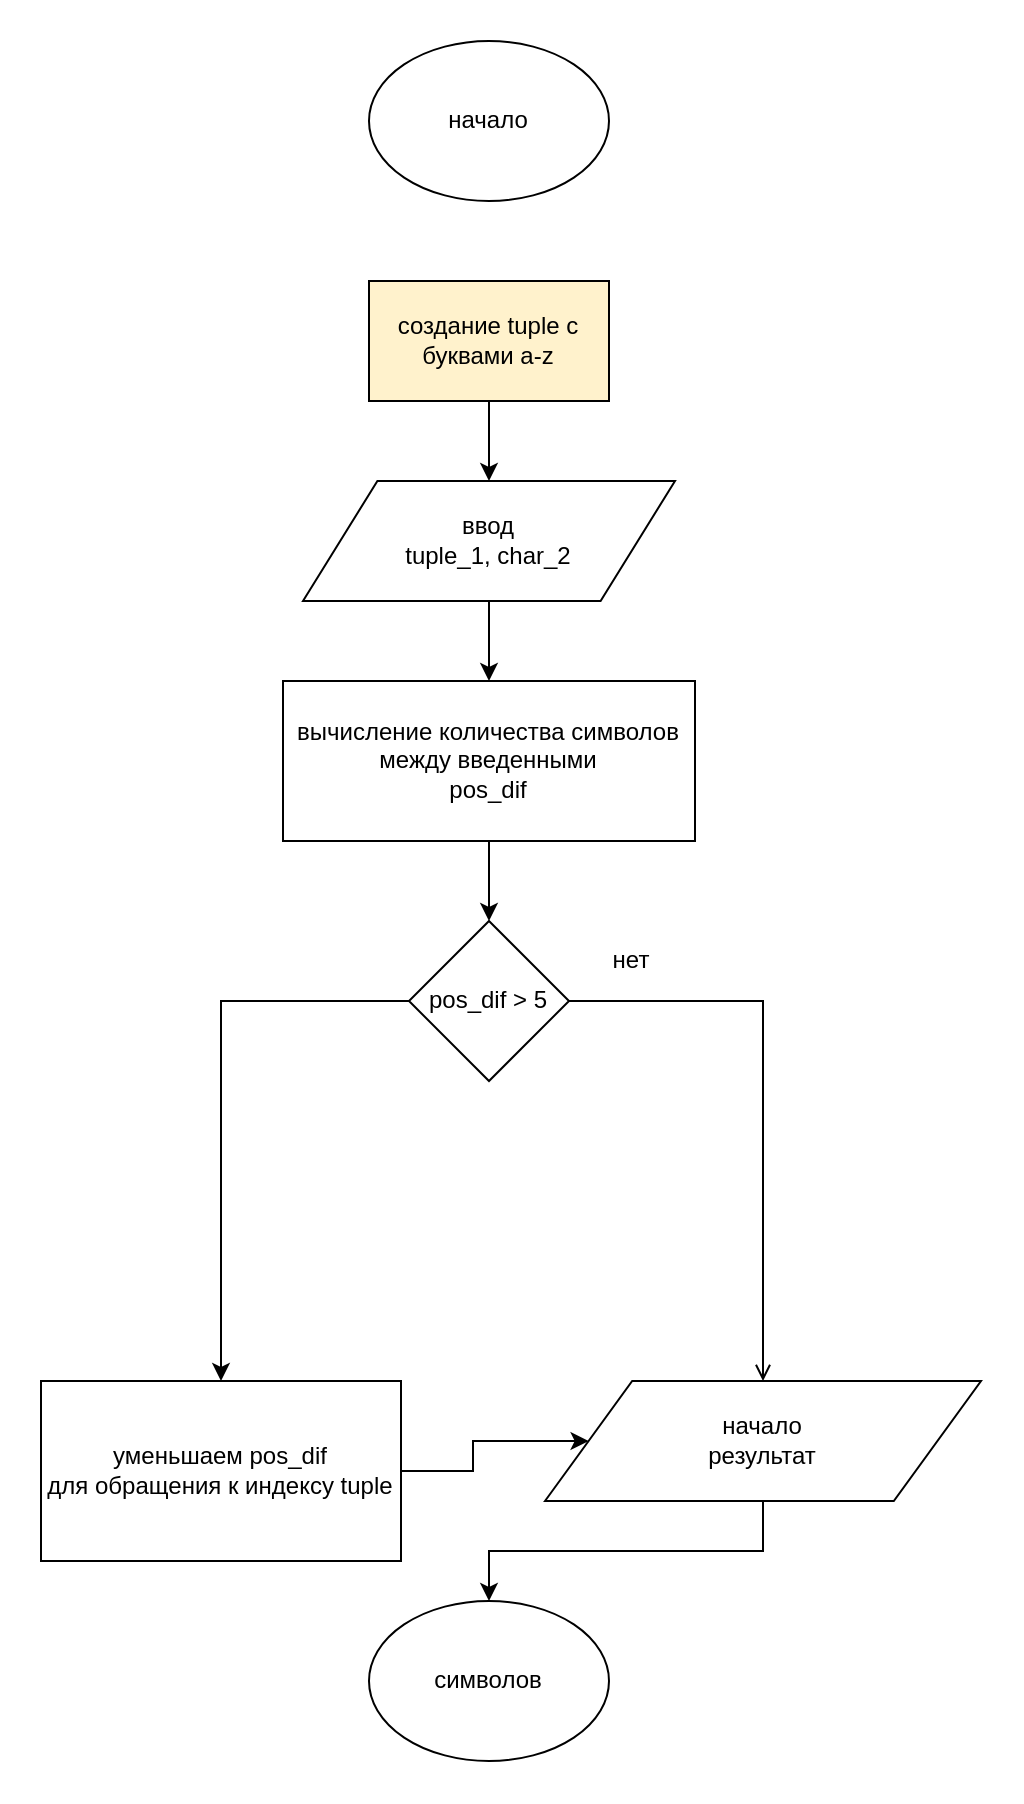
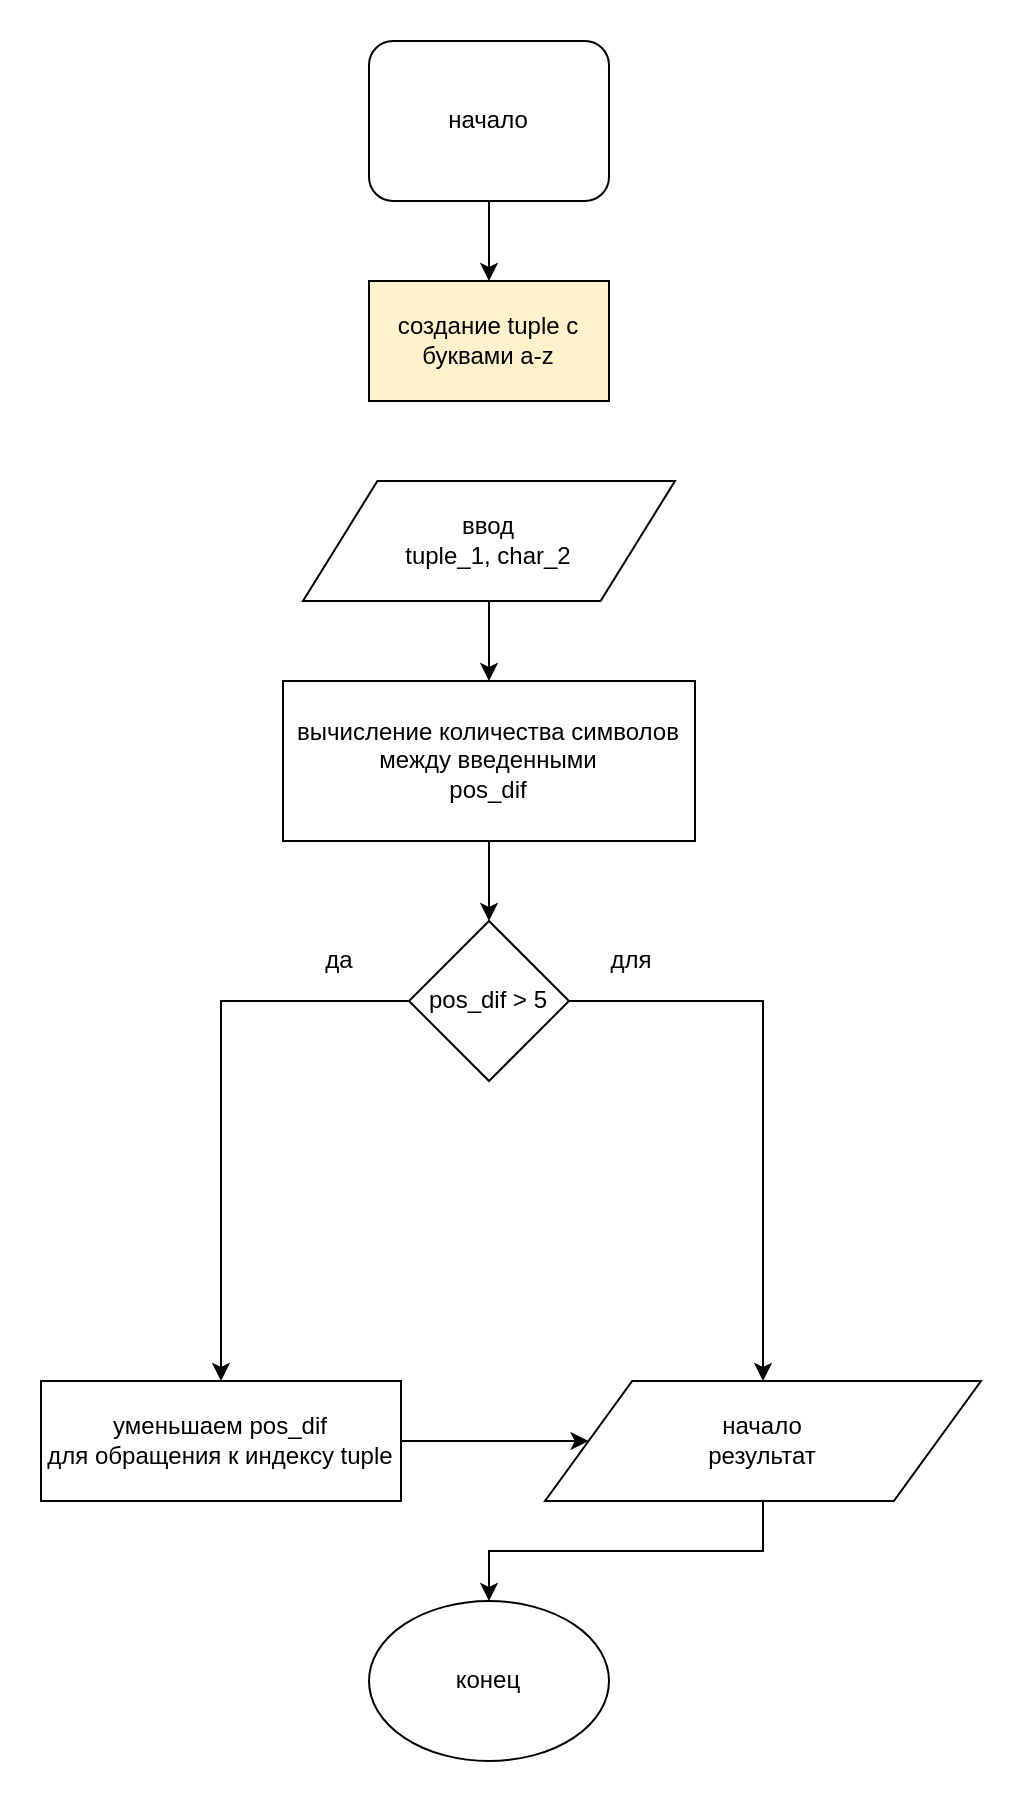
- <mxCell id="3" value="начало" style="ellipse;whiteSpace=wrap;html=1;" vertex="1" parent="1"><mxGeometry x="184" y="20" width="120" height="80" as="geometry" /></mxCell>
+ <mxCell id="3" value="начало" style="whiteSpace=wrap;html=1;rounded=1;" vertex="1" parent="1"><mxGeometry x="184" y="20" width="120" height="80" as="geometry" /></mxCell>
+ <mxCell id="2" value="" style="edgeStyle=orthogonalEdgeStyle;rounded=0;orthogonalLoop=1;jettySize=auto;html=1;" edge="1" parent="1" source="3" target="9"><mxGeometry relative="1" as="geometry" /></mxCell>
- <mxCell id="8" value="" style="edgeStyle=orthogonalEdgeStyle;rounded=0;orthogonalLoop=1;jettySize=auto;html=1;" edge="1" parent="1" source="9" target="5"><mxGeometry relative="1" as="geometry" /></mxCell>
+ <mxCell id="18" value="да" style="text;html=1;align=center;verticalAlign=middle;resizable=0;points=[];autosize=1;" vertex="1" parent="1"><mxGeometry x="154" y="470" width="30" height="20" as="geometry" /></mxCell>
- <mxCell id="17" value="нет" style="text;html=1;align=center;verticalAlign=middle;resizable=0;points=[];autosize=1;" vertex="1" parent="1"><mxGeometry x="300" y="470" width="30" height="20" as="geometry" /></mxCell>
+ <mxCell id="17" value="для" style="text;html=1;align=center;verticalAlign=middle;resizable=0;points=[];autosize=1;" vertex="1" parent="1"><mxGeometry x="300" y="470" width="30" height="20" as="geometry" /></mxCell>
- <mxCell id="11" style="edgeStyle=orthogonalEdgeStyle;rounded=0;orthogonalLoop=1;jettySize=auto;html=1;exitX=1;exitY=0.5;exitDx=0;exitDy=0;entryX=0.5;entryY=0;entryDx=0;entryDy=0;endArrow=open;" edge="1" parent="1" source="12" target="16"><mxGeometry relative="1" as="geometry" /></mxCell>
+ <mxCell id="11" style="edgeStyle=orthogonalEdgeStyle;rounded=0;orthogonalLoop=1;jettySize=auto;html=1;exitX=1;exitY=0.5;exitDx=0;exitDy=0;entryX=0.5;entryY=0;entryDx=0;entryDy=0;" edge="1" parent="1" source="12" target="16"><mxGeometry relative="1" as="geometry" /></mxCell>
- <mxCell id="14" value="уменьшаем pos_dif&lt;br&gt;для обращения к индексу tuple" style="rounded=0;whiteSpace=wrap;html=1;" vertex="1" parent="1"><mxGeometry x="20" y="690" width="180" height="90" as="geometry" /></mxCell>
+ <mxCell id="14" value="уменьшаем pos_dif&lt;br&gt;для обращения к индексу tuple" style="rounded=0;whiteSpace=wrap;html=1;" vertex="1" parent="1"><mxGeometry x="20" y="690" width="180" height="60" as="geometry" /></mxCell>
- <mxCell id="19" value="символов" style="ellipse;whiteSpace=wrap;html=1;" vertex="1" parent="1"><mxGeometry x="184" y="800" width="120" height="80" as="geometry" /></mxCell>
+ <mxCell id="19" value="конец" style="ellipse;whiteSpace=wrap;html=1;" vertex="1" parent="1"><mxGeometry x="184" y="800" width="120" height="80" as="geometry" /></mxCell>
